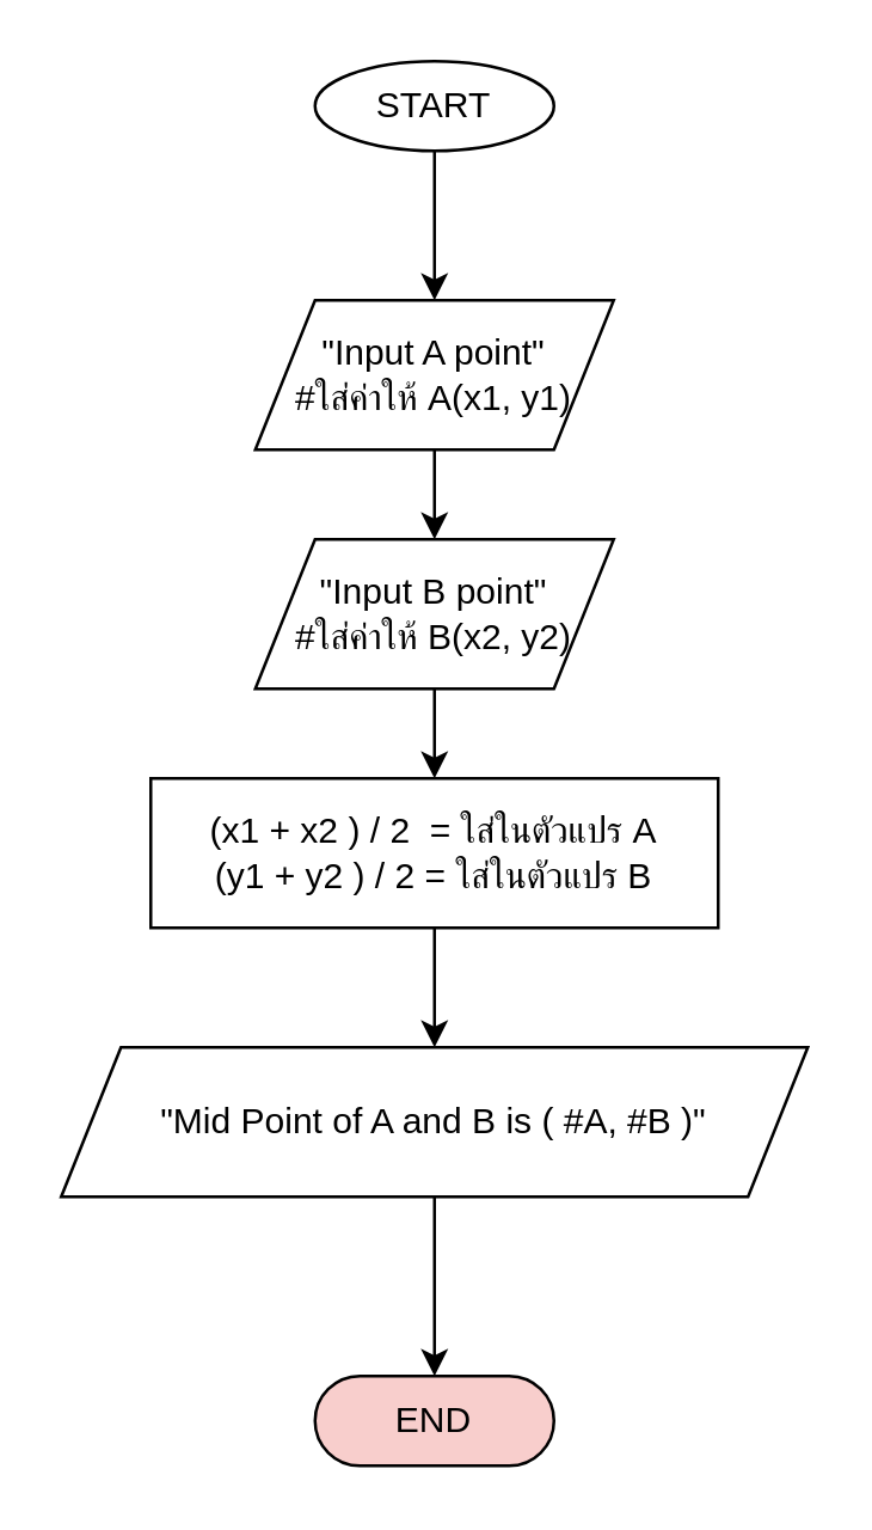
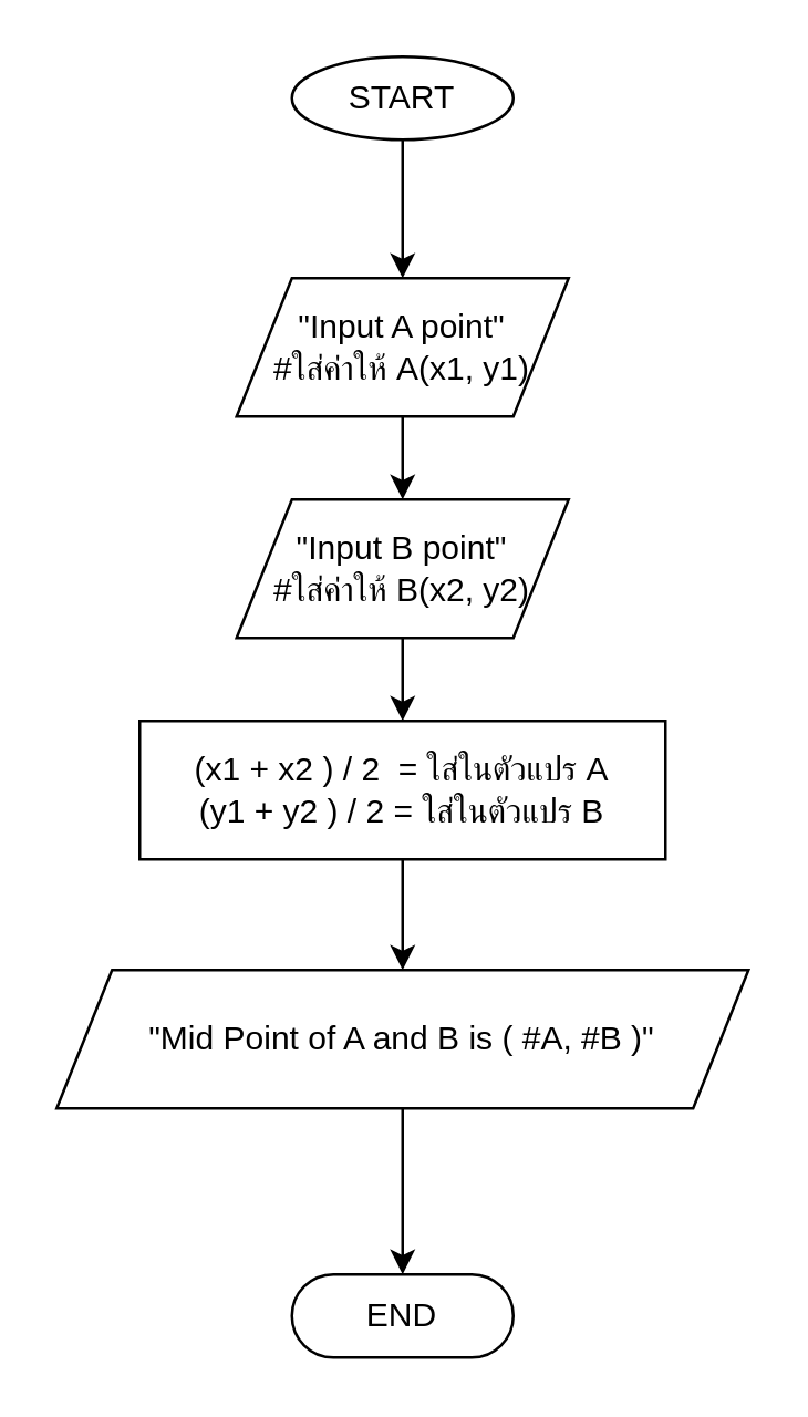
- <mxCell id="4" value="END" style="rounded=1;whiteSpace=wrap;html=1;arcSize=50;fillColor=#f8cecc;" parent="1" vertex="1"><mxGeometry x="105" y="460" width="80" height="30" as="geometry" /></mxCell>
+ <mxCell id="4" value="END" style="rounded=1;whiteSpace=wrap;html=1;arcSize=50;" parent="1" vertex="1"><mxGeometry x="105" y="460" width="80" height="30" as="geometry" /></mxCell>
